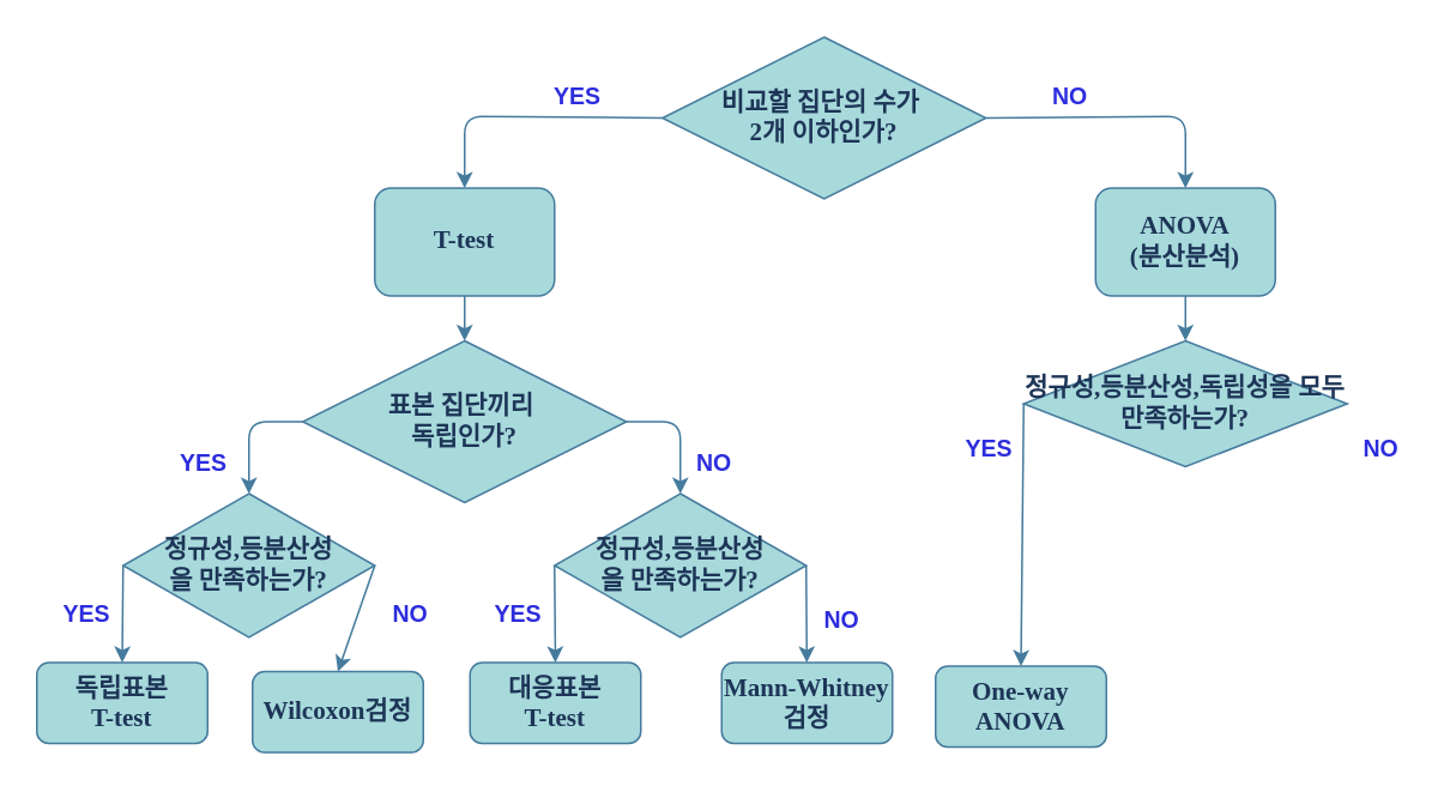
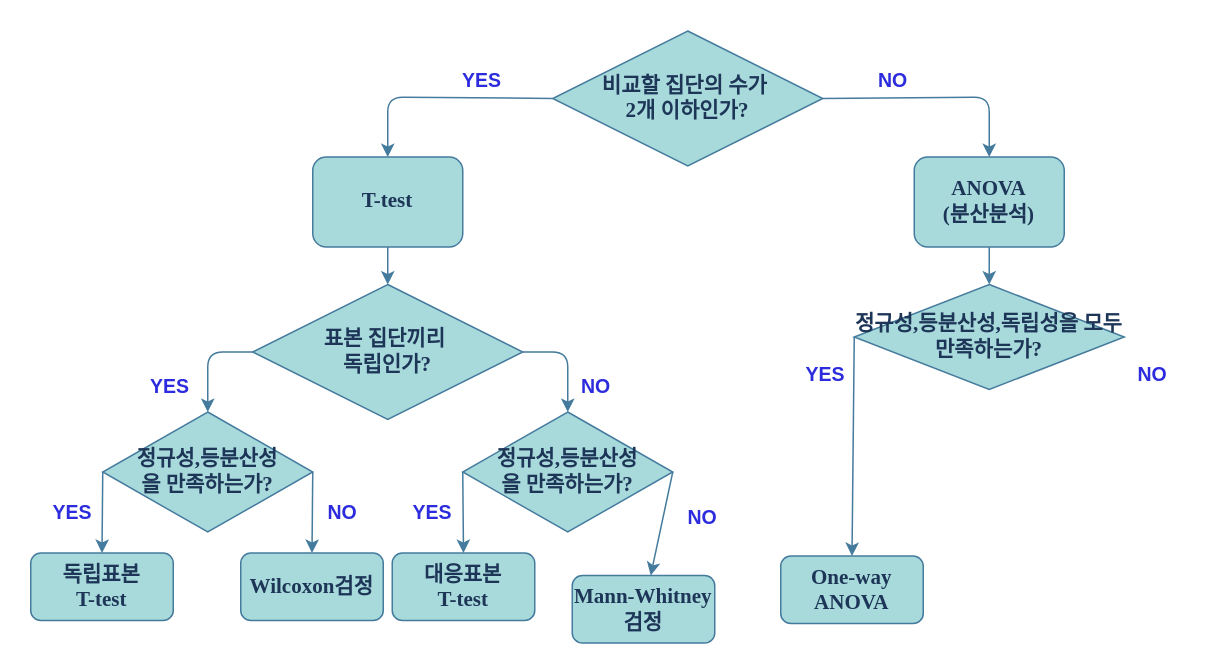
- <mxCell id="13" value="Mann-Whitney 검정" style="rounded=1;whiteSpace=wrap;html=1;fontSize=14;fontFamily=Tahoma;fontStyle=1;fillColor=#A8DADC;strokeColor=#457B9D;fontColor=#1D3557;" vertex="1" parent="1"><mxGeometry x="401" y="368" width="95" height="45" as="geometry" /></mxCell>
+ <mxCell id="13" value="Mann-Whitney 검정" style="rounded=1;whiteSpace=wrap;html=1;fontSize=14;fontFamily=Tahoma;fontStyle=1;fillColor=#A8DADC;strokeColor=#457B9D;fontColor=#1D3557;" vertex="1" parent="1"><mxGeometry x="381" y="383" width="95" height="45" as="geometry" /></mxCell>
- <mxCell id="12" value="Wilcoxon검정" style="rounded=1;whiteSpace=wrap;html=1;fontSize=14;fontFamily=Tahoma;fontStyle=1;fillColor=#A8DADC;strokeColor=#457B9D;fontColor=#1D3557;" vertex="1" parent="1"><mxGeometry x="140" y="373" width="95" height="45" as="geometry" /></mxCell>
+ <mxCell id="12" value="Wilcoxon검정" style="rounded=1;whiteSpace=wrap;html=1;fontSize=14;fontFamily=Tahoma;fontStyle=1;fillColor=#A8DADC;strokeColor=#457B9D;fontColor=#1D3557;" vertex="1" parent="1"><mxGeometry x="160" y="368" width="95" height="45" as="geometry" /></mxCell>
